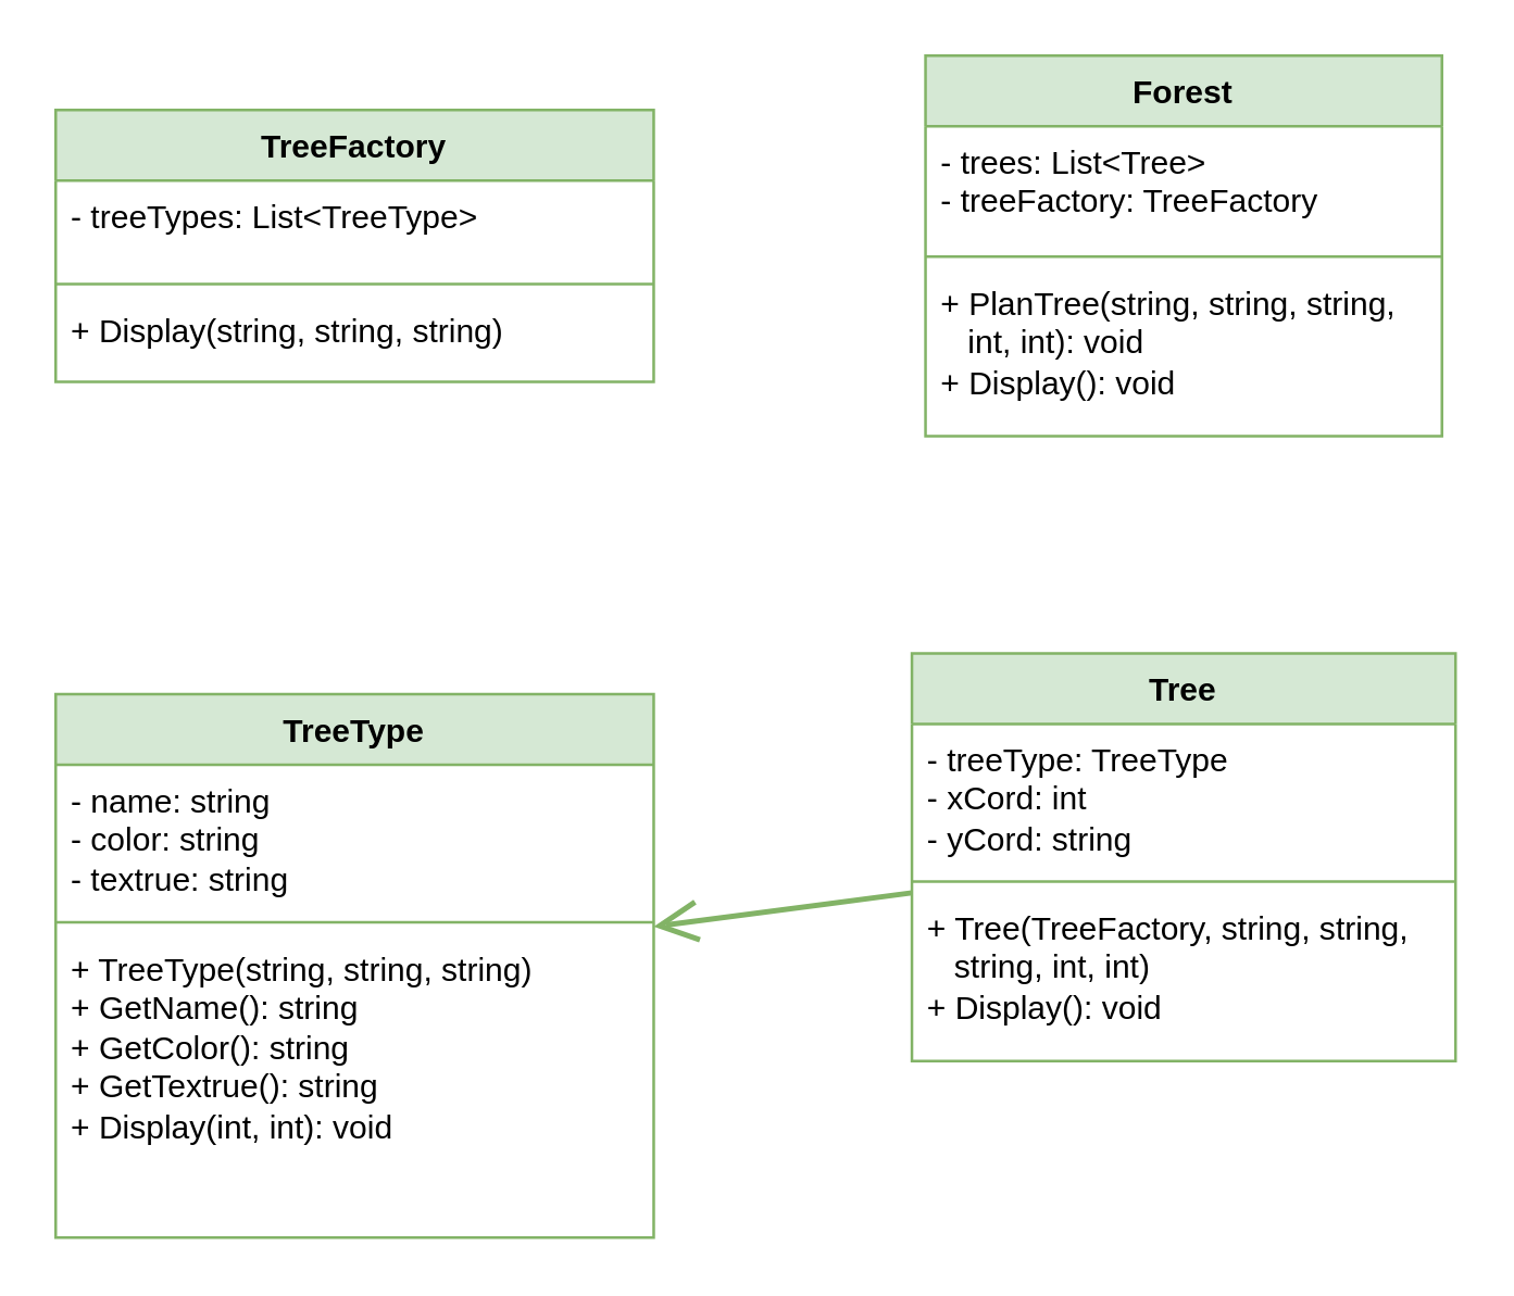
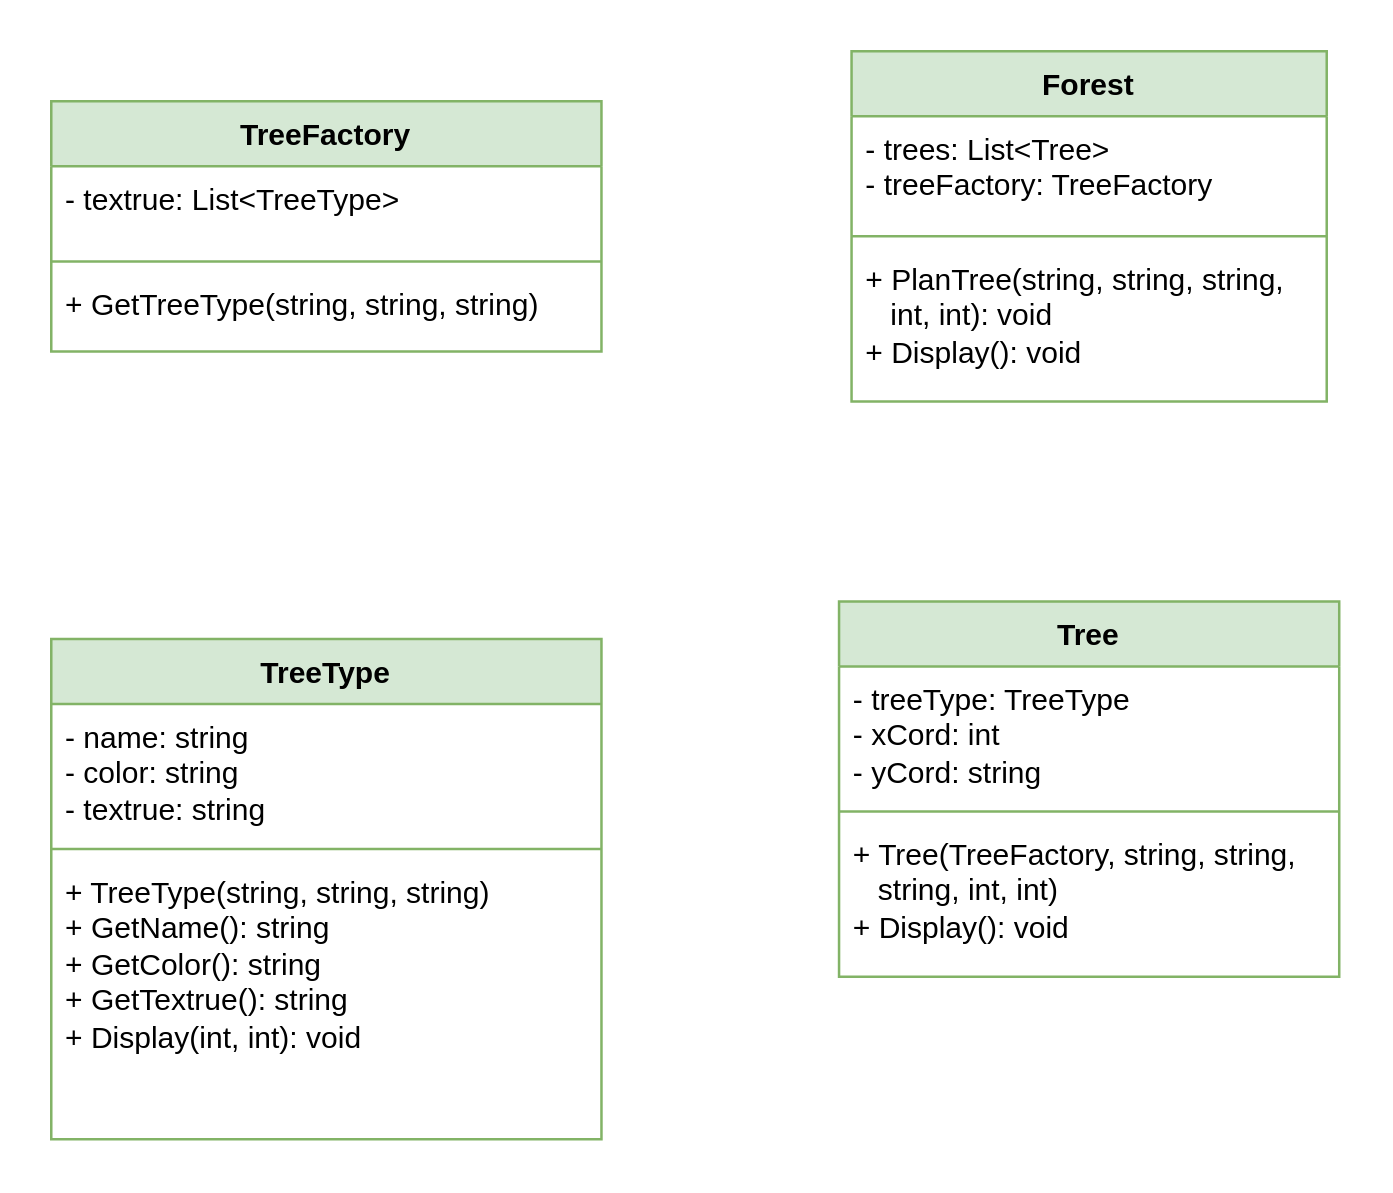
- <mxCell id="7" value="&lt;div&gt;&lt;div&gt;- treeTypes: List&amp;lt;TreeType&amp;gt;&lt;/div&gt;&lt;/div&gt;" style="text;strokeColor=none;fillColor=none;align=left;verticalAlign=top;spacingLeft=4;spacingRight=4;overflow=hidden;rotatable=0;points=[[0,0.5],[1,0.5]];portConstraint=eastwest;whiteSpace=wrap;html=1;" vertex="1" parent="6"><mxGeometry y="26" width="220" height="34" as="geometry" /></mxCell>
+ <mxCell id="7" value="&lt;div&gt;&lt;div&gt;- textrue: List&amp;lt;TreeType&amp;gt;&lt;/div&gt;&lt;/div&gt;" style="text;strokeColor=none;fillColor=none;align=left;verticalAlign=top;spacingLeft=4;spacingRight=4;overflow=hidden;rotatable=0;points=[[0,0.5],[1,0.5]];portConstraint=eastwest;whiteSpace=wrap;html=1;" vertex="1" parent="6"><mxGeometry y="26" width="220" height="34" as="geometry" /></mxCell>
- <mxCell id="9" value="+ Display(string, string, string)" style="text;strokeColor=none;fillColor=none;align=left;verticalAlign=top;spacingLeft=4;spacingRight=4;overflow=hidden;rotatable=0;points=[[0,0.5],[1,0.5]];portConstraint=eastwest;whiteSpace=wrap;html=1;" vertex="1" parent="6"><mxGeometry y="68" width="220" height="32" as="geometry" /></mxCell>
+ <mxCell id="9" value="+ GetTreeType(string, string, string)" style="text;strokeColor=none;fillColor=none;align=left;verticalAlign=top;spacingLeft=4;spacingRight=4;overflow=hidden;rotatable=0;points=[[0,0.5],[1,0.5]];portConstraint=eastwest;whiteSpace=wrap;html=1;" vertex="1" parent="6"><mxGeometry y="68" width="220" height="32" as="geometry" /></mxCell>
- <mxCell id="18" style="rounded=0;orthogonalLoop=1;jettySize=auto;html=1;endArrow=open;endFill=0;endSize=12;fillColor=#d5e8d4;strokeColor=#82b366;strokeWidth=2;" edge="1" parent="1" source="10" target="14"><mxGeometry relative="1" as="geometry"><mxPoint x="345" y="251" as="sourcePoint" /><mxPoint x="208" y="150" as="targetPoint" /></mxGeometry></mxCell>
